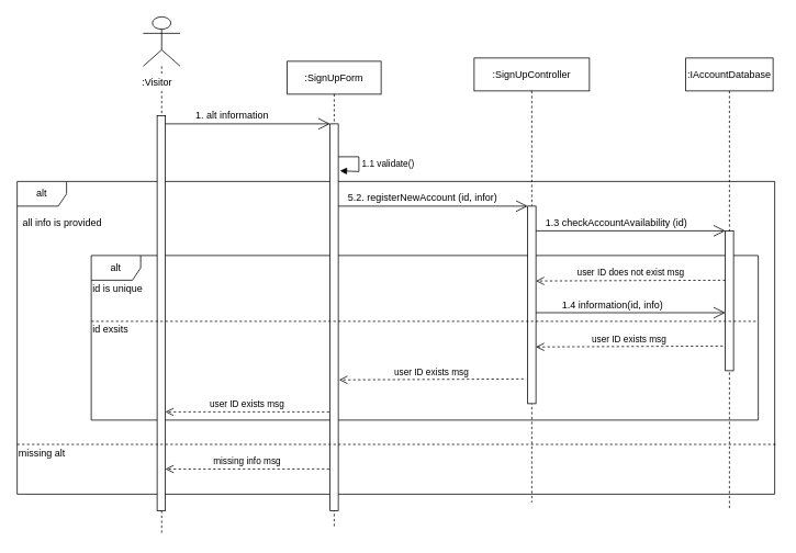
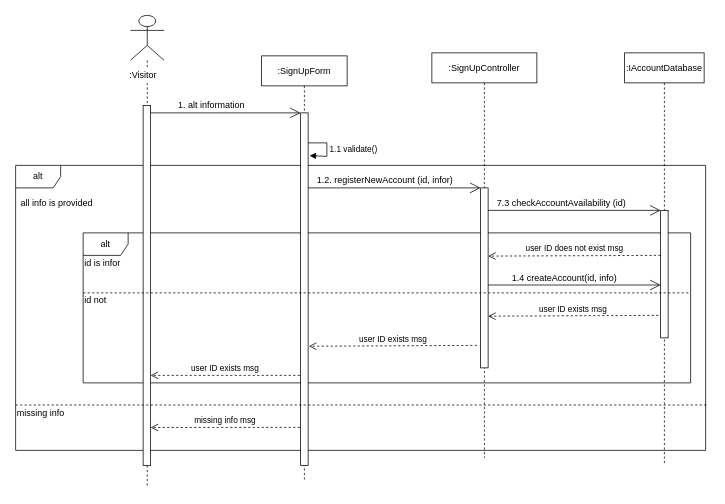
- <mxCell id="23" value="5.2. registerNewAccount (id, infor)" style="text;html=1;resizable=0;points=[];autosize=1;align=left;verticalAlign=top;spacingTop=-4;" parent="1" vertex="1"><mxGeometry x="420" y="230" width="200" height="20" as="geometry" /></mxCell>
+ <mxCell id="23" value="1.2. registerNewAccount (id, infor)" style="text;html=1;resizable=0;points=[];autosize=1;align=left;verticalAlign=top;spacingTop=-4;" parent="1" vertex="1"><mxGeometry x="420" y="230" width="200" height="20" as="geometry" /></mxCell>
- <mxCell id="24" value="1.3 checkAccountAvailability (id)" style="text;html=1;resizable=0;points=[];autosize=1;align=left;verticalAlign=top;spacingTop=-4;" parent="1" vertex="1"><mxGeometry x="660" y="260" width="190" height="20" as="geometry" /></mxCell>
+ <mxCell id="24" value="7.3 checkAccountAvailability (id)" style="text;html=1;resizable=0;points=[];autosize=1;align=left;verticalAlign=top;spacingTop=-4;" parent="1" vertex="1"><mxGeometry x="660" y="260" width="190" height="20" as="geometry" /></mxCell>
- <mxCell id="30" value="id is unique" style="text;html=1;resizable=0;points=[];autosize=1;align=left;verticalAlign=top;spacingTop=-4;" parent="1" vertex="1"><mxGeometry x="110" y="340" width="80" height="20" as="geometry" /></mxCell>
+ <mxCell id="30" value="id is infor" style="text;html=1;resizable=0;points=[];autosize=1;align=left;verticalAlign=top;spacingTop=-4;" parent="1" vertex="1"><mxGeometry x="110" y="340" width="80" height="20" as="geometry" /></mxCell>
- <mxCell id="25" value="1.4 information(id, info)&amp;nbsp;" style="text;html=1;resizable=0;points=[];autosize=1;align=left;verticalAlign=top;spacingTop=-4;" parent="1" vertex="1"><mxGeometry x="680" y="360" width="160" height="20" as="geometry" /></mxCell>
+ <mxCell id="25" value="1.4 createAccount(id, info)&amp;nbsp;" style="text;html=1;resizable=0;points=[];autosize=1;align=left;verticalAlign=top;spacingTop=-4;" parent="1" vertex="1"><mxGeometry x="680" y="360" width="160" height="20" as="geometry" /></mxCell>
- <mxCell id="31" value="id exsits" style="text;html=1;resizable=0;points=[];autosize=1;align=left;verticalAlign=top;spacingTop=-4;" parent="1" vertex="1"><mxGeometry x="110" y="390" width="60" height="20" as="geometry" /></mxCell>
+ <mxCell id="31" value="id not" style="text;html=1;resizable=0;points=[];autosize=1;align=left;verticalAlign=top;spacingTop=-4;" parent="1" vertex="1"><mxGeometry x="110" y="390" width="60" height="20" as="geometry" /></mxCell>
- <mxCell id="27" value="missing alt" style="text;html=1;resizable=0;points=[];autosize=1;align=left;verticalAlign=top;spacingTop=-4;" parent="1" vertex="1"><mxGeometry x="20" y="540" width="80" height="20" as="geometry" /></mxCell>
+ <mxCell id="27" value="missing info" style="text;html=1;resizable=0;points=[];autosize=1;align=left;verticalAlign=top;spacingTop=-4;" parent="1" vertex="1"><mxGeometry x="20" y="540" width="80" height="20" as="geometry" /></mxCell>
